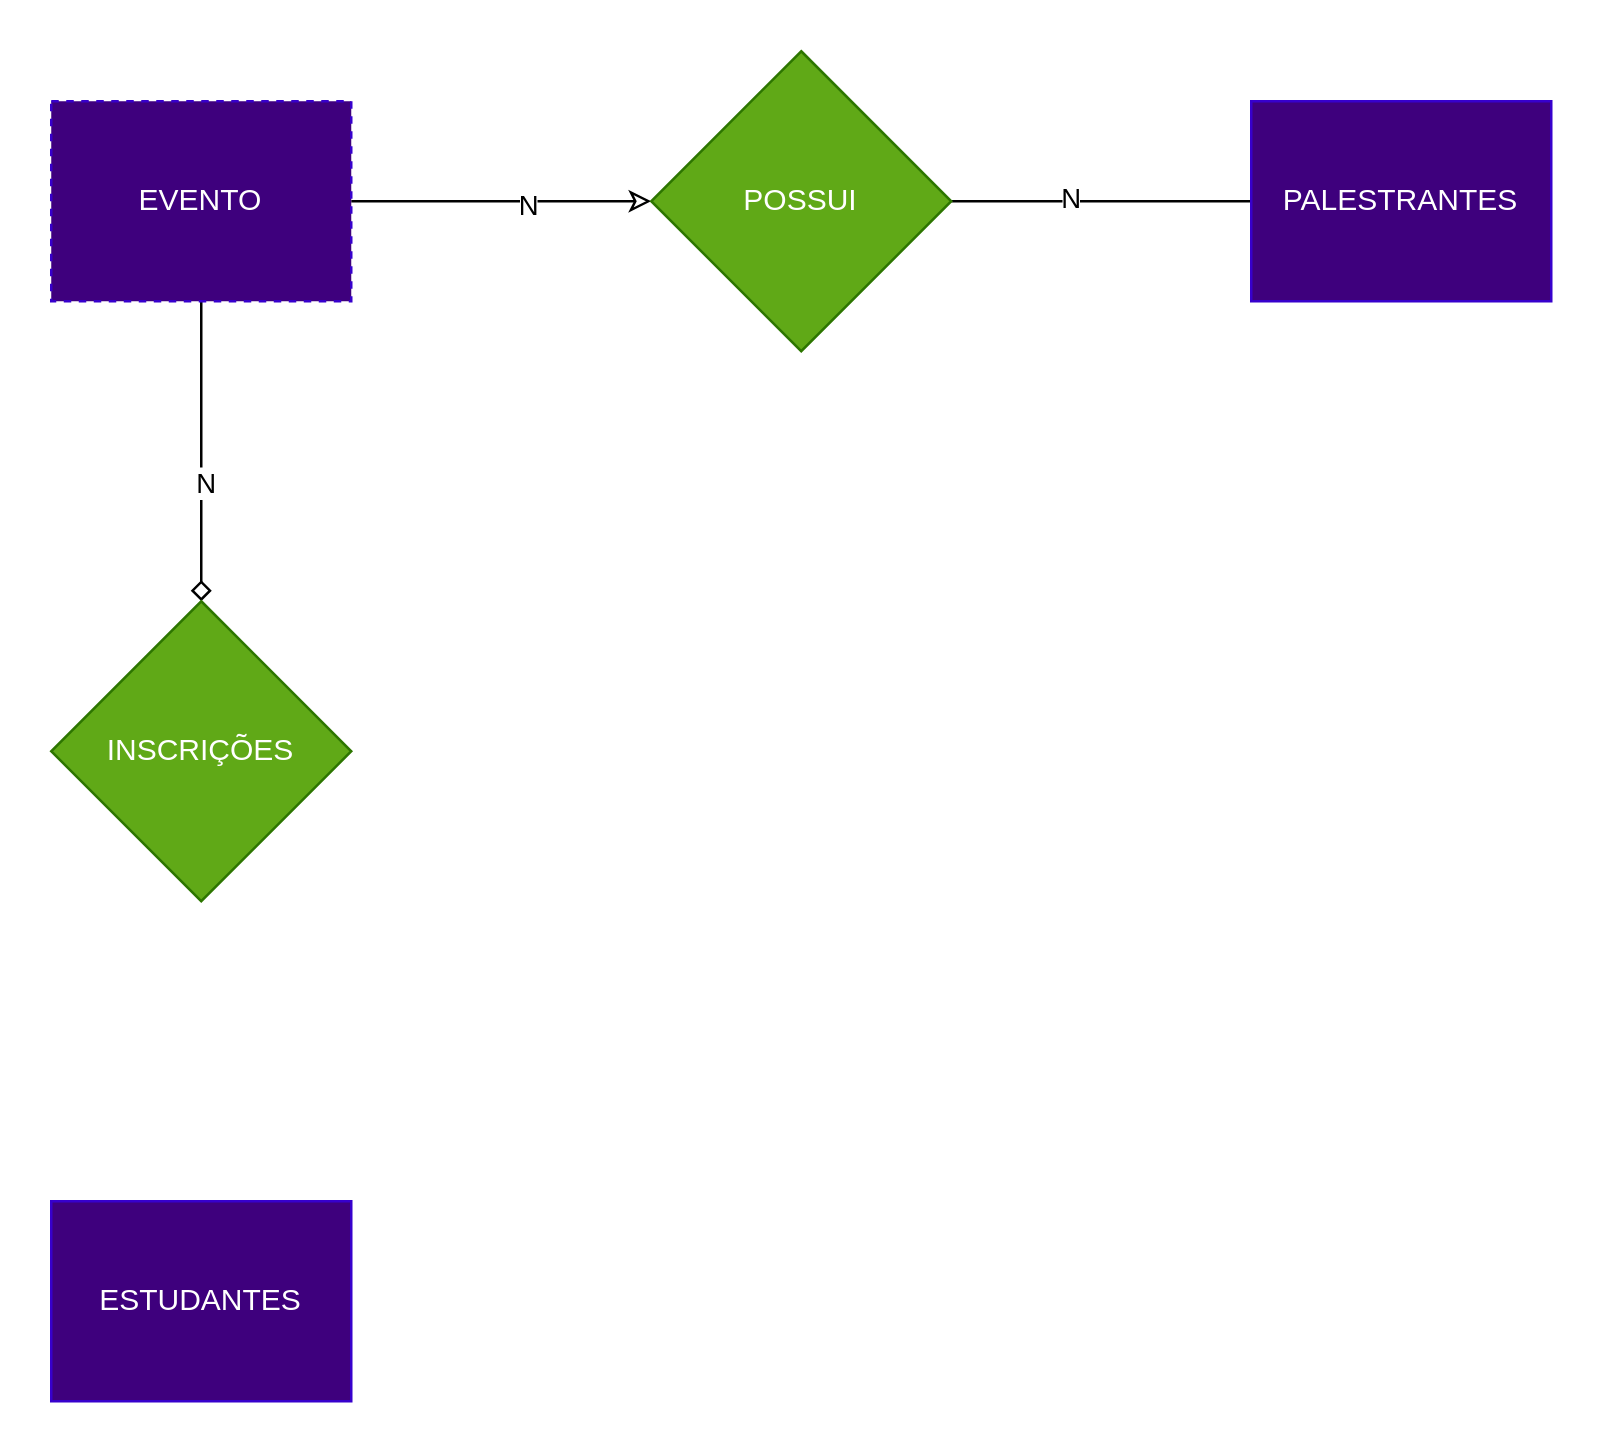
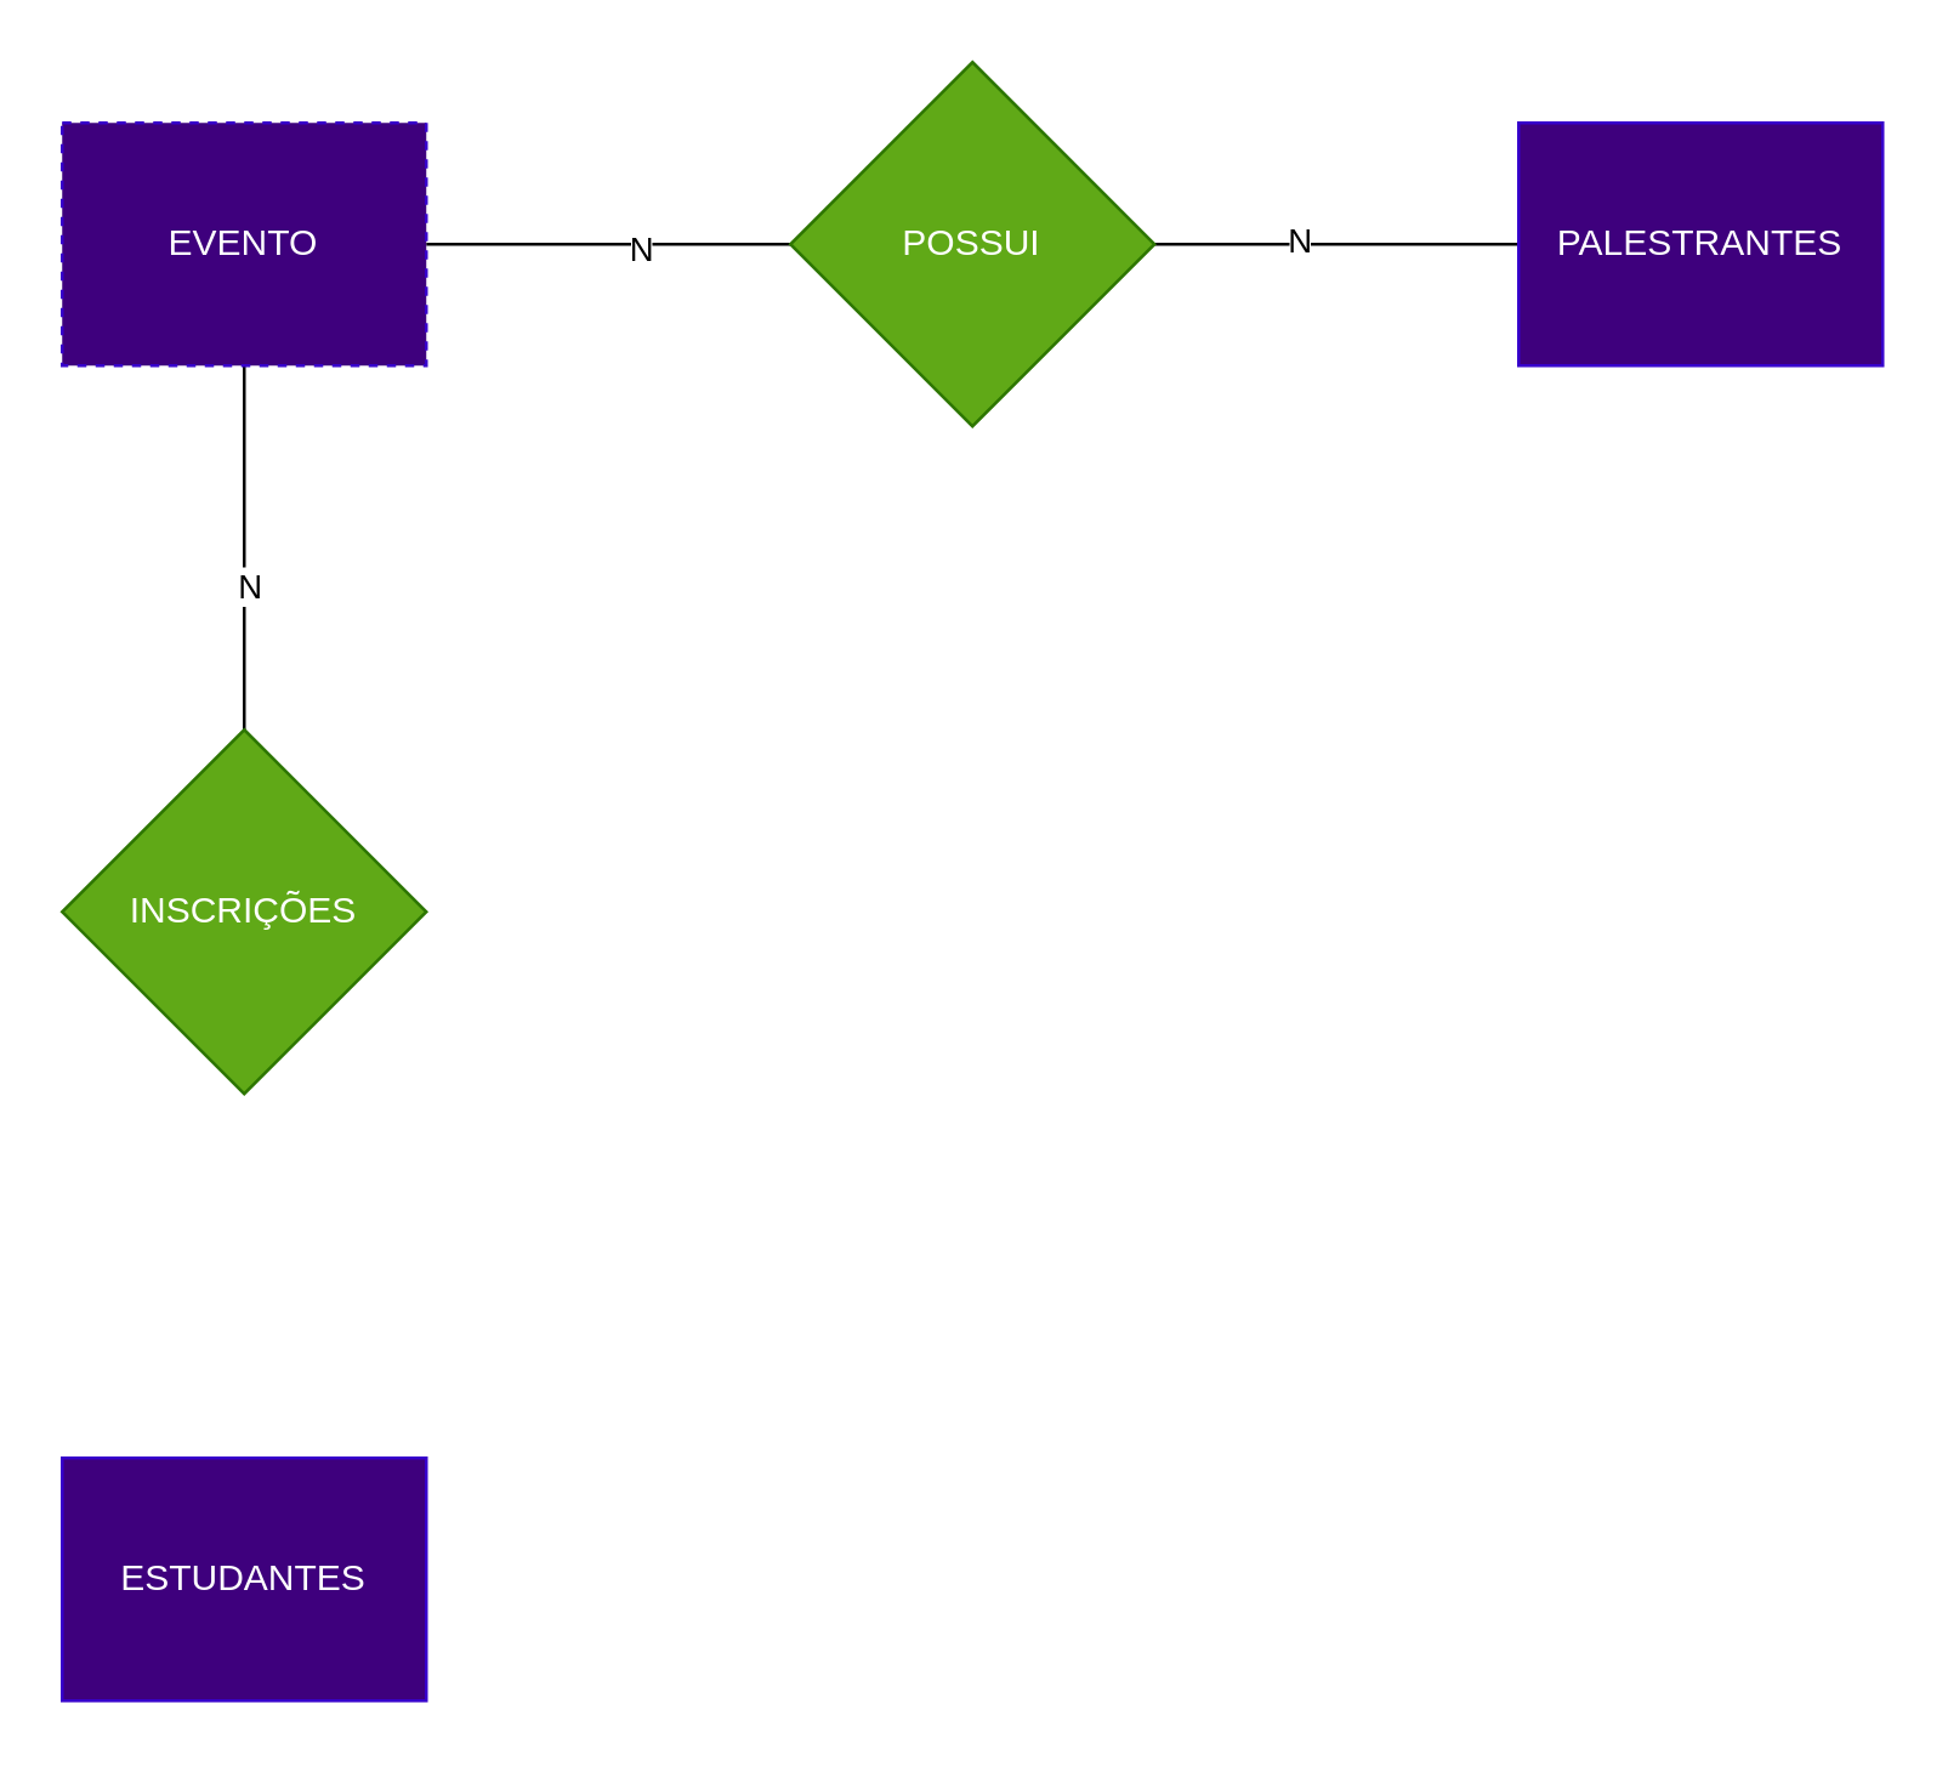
- <mxCell id="2" style="edgeStyle=none;html=1;entryX=0;entryY=0.5;entryDx=0;entryDy=0;endArrow=classic;endFill=0;" edge="1" parent="1" source="6" target="9"><mxGeometry relative="1" as="geometry" /></mxCell>
+ <mxCell id="2" style="edgeStyle=none;html=1;entryX=0;entryY=0.5;entryDx=0;entryDy=0;endArrow=none;endFill=0;" edge="1" parent="1" source="6" target="9"><mxGeometry relative="1" as="geometry" /></mxCell>
- <mxCell id="4" style="edgeStyle=none;html=1;entryX=0.5;entryY=0;entryDx=0;entryDy=0;endArrow=diamond;endFill=0;" edge="1" parent="1" source="6" target="12"><mxGeometry relative="1" as="geometry" /></mxCell>
+ <mxCell id="4" style="edgeStyle=none;html=1;entryX=0.5;entryY=0;entryDx=0;entryDy=0;endArrow=none;endFill=0;" edge="1" parent="1" source="6" target="12"><mxGeometry relative="1" as="geometry" /></mxCell>
